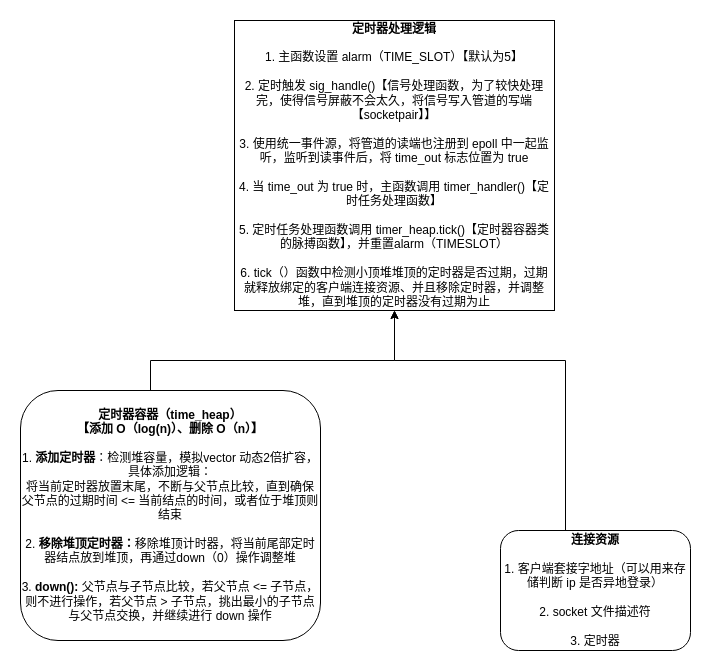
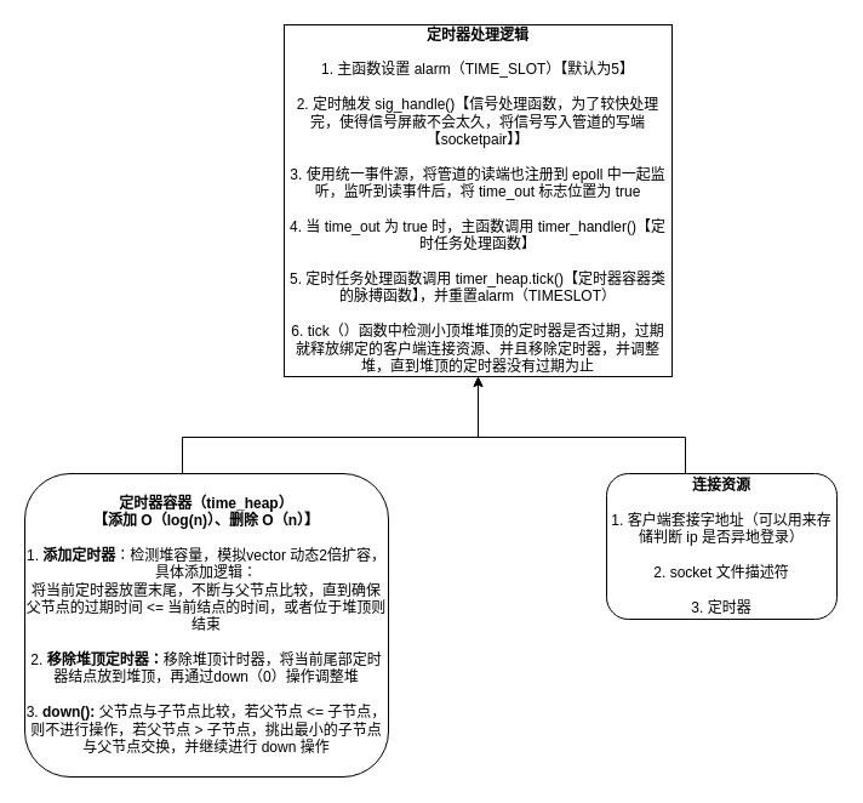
- <mxCell id="4" value="&lt;b&gt;连接资源&lt;/b&gt;&lt;br&gt;&lt;br&gt;1. 客户端套接字地址（可以用来存储判断 ip 是否异地登录）&lt;br&gt;&lt;br&gt;2. socket 文件描述符&lt;br&gt;&lt;br&gt;3. 定时器" style="rounded=1;whiteSpace=wrap;html=1;" parent="1" vertex="1"><mxGeometry x="500" y="530" width="190" height="120" as="geometry" /></mxCell>
+ <mxCell id="4" value="&lt;b&gt;连接资源&lt;/b&gt;&lt;br&gt;&lt;br&gt;1. 客户端套接字地址（可以用来存储判断 ip 是否异地登录）&lt;br&gt;&lt;br&gt;2. socket 文件描述符&lt;br&gt;&lt;br&gt;3. 定时器" style="rounded=1;whiteSpace=wrap;html=1;" parent="1" vertex="1"><mxGeometry x="500" y="390" width="190" height="120" as="geometry" /></mxCell>
